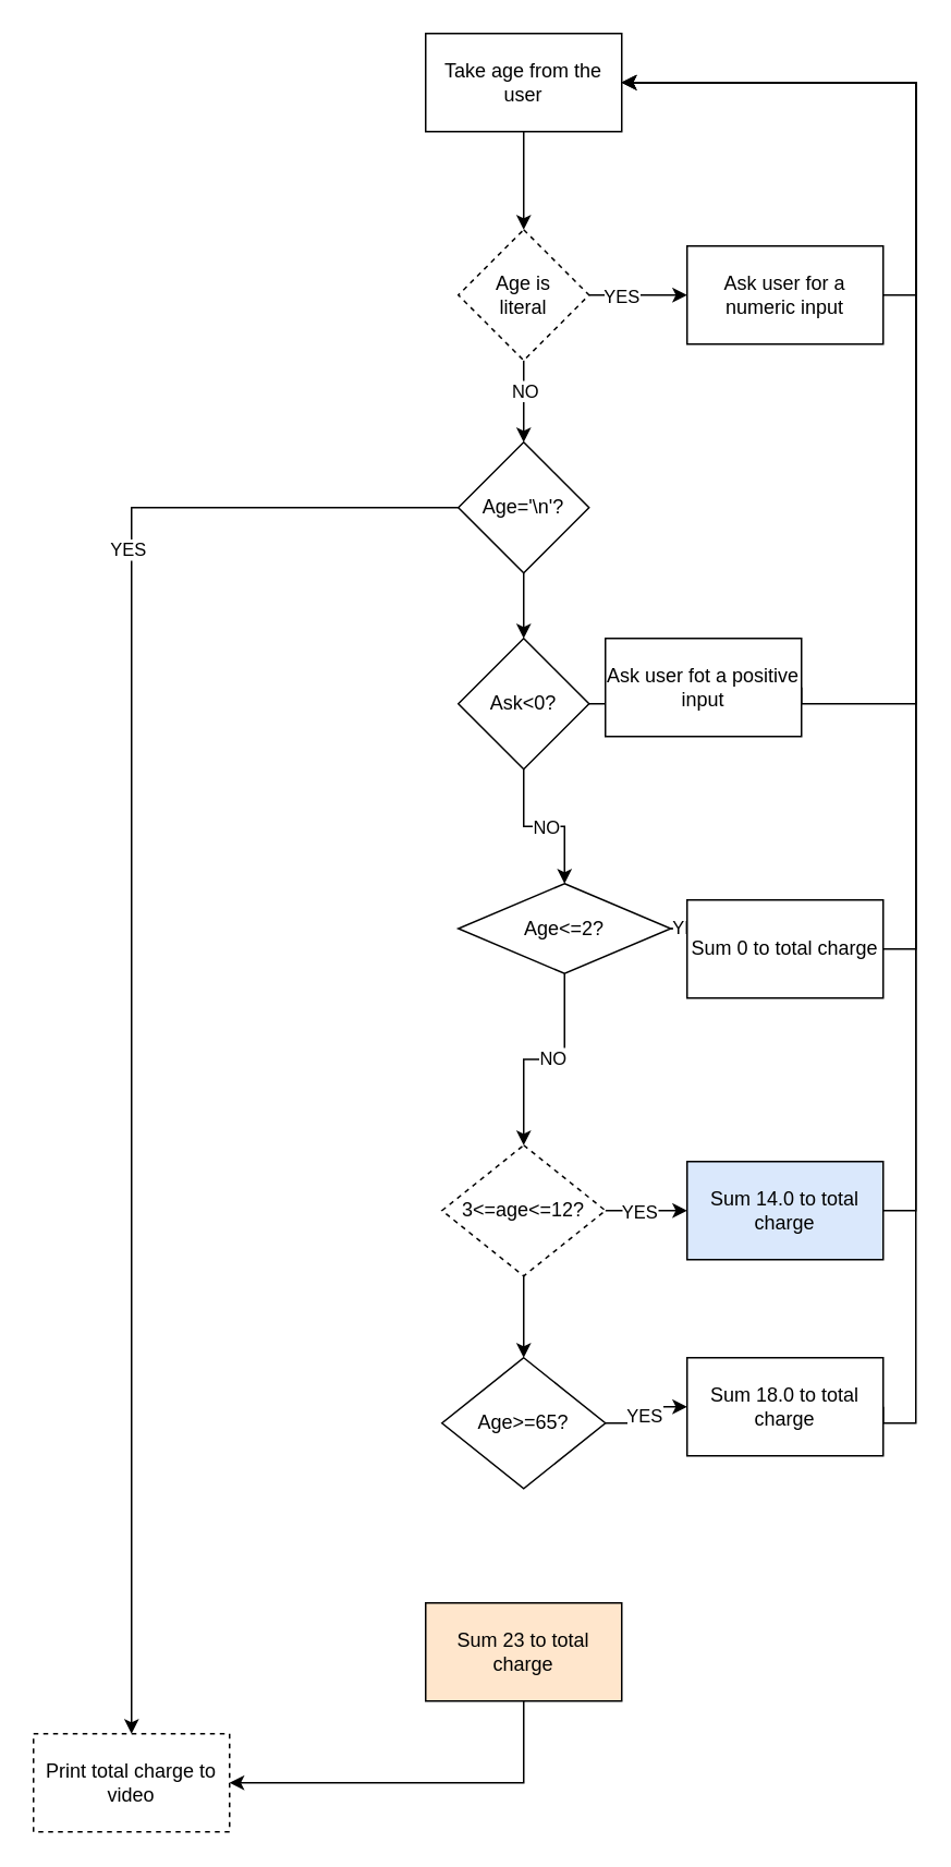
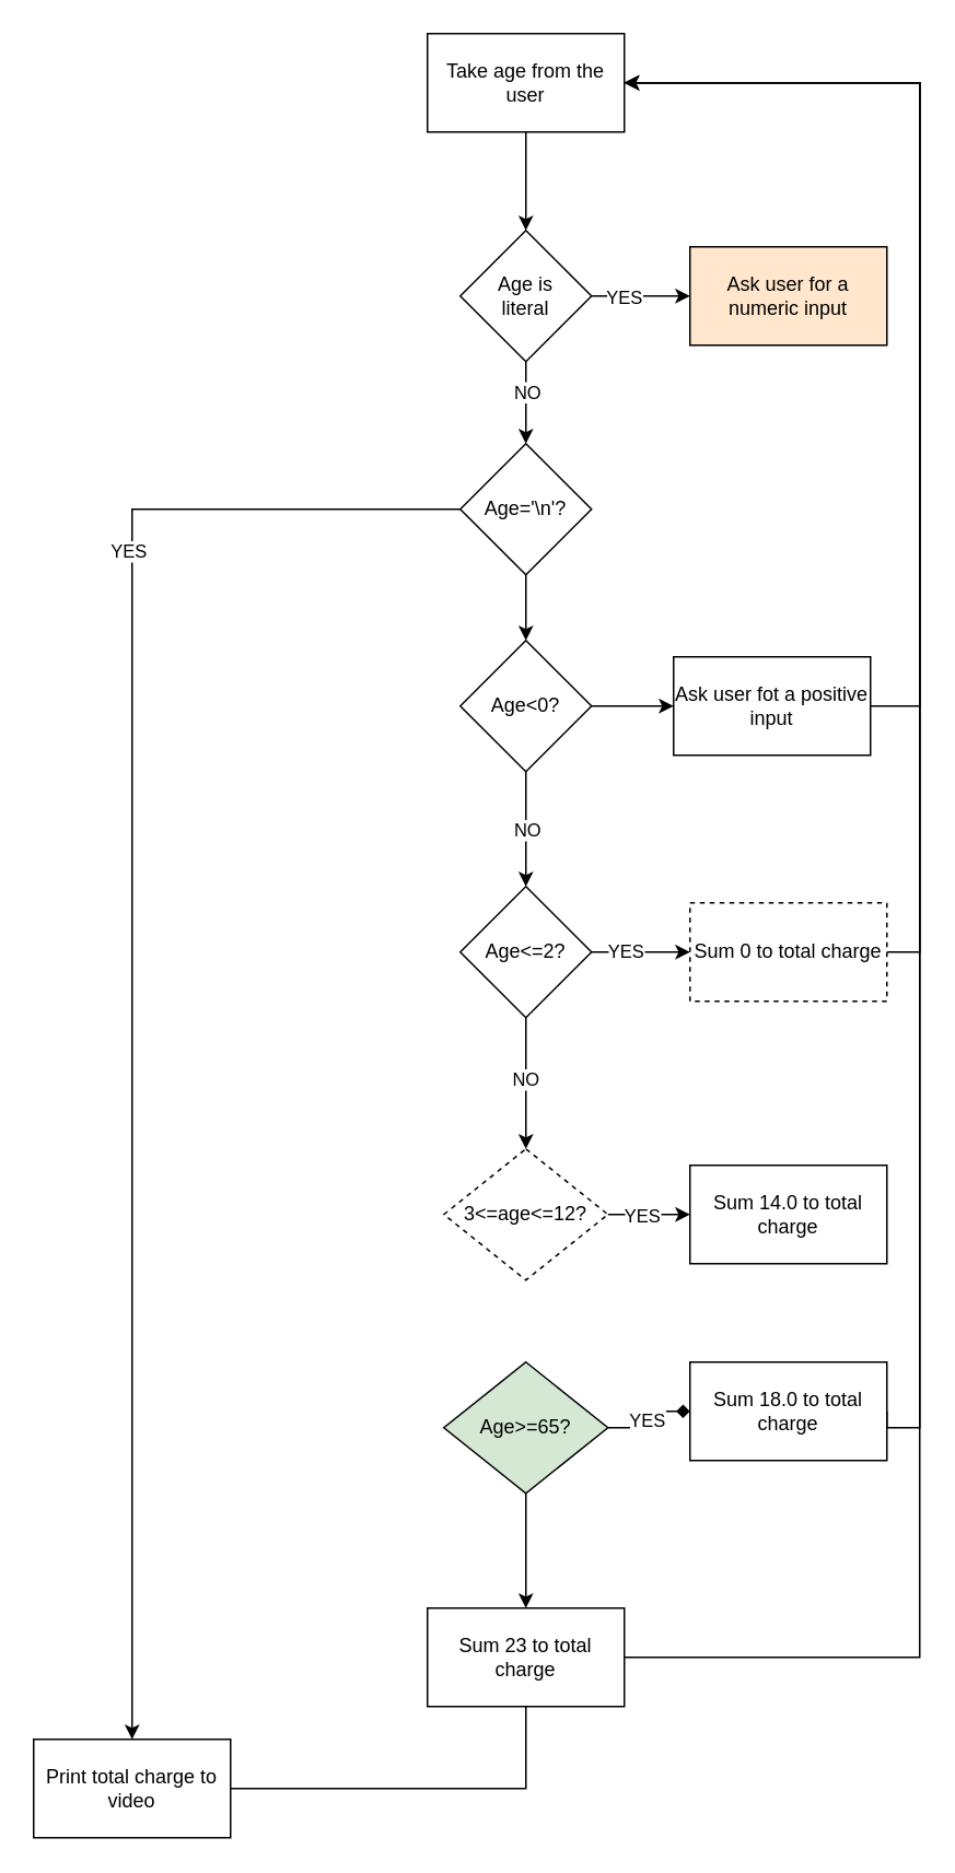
- <mxCell id="8" value="Age is&lt;div&gt;literal&lt;/div&gt;" style="rhombus;whiteSpace=wrap;html=1;rounded=0;dashed=1;" vertex="1" parent="1"><mxGeometry x="280" y="140" width="80" height="80" as="geometry" /></mxCell>
+ <mxCell id="8" value="Age is&lt;div&gt;literal&lt;/div&gt;" style="rhombus;whiteSpace=wrap;html=1;rounded=0;" vertex="1" parent="1"><mxGeometry x="280" y="140" width="80" height="80" as="geometry" /></mxCell>
- <mxCell id="10" value="Ask user for a numeric input" style="whiteSpace=wrap;html=1;rounded=0;" vertex="1" parent="1"><mxGeometry x="420" y="150" width="120" height="60" as="geometry" /></mxCell>
+ <mxCell id="10" value="Ask user for a numeric input" style="whiteSpace=wrap;html=1;rounded=0;fillColor=#ffe6cc;" vertex="1" parent="1"><mxGeometry x="420" y="150" width="120" height="60" as="geometry" /></mxCell>
- <mxCell id="9" style="edgeStyle=orthogonalEdgeStyle;rounded=0;orthogonalLoop=1;jettySize=auto;html=1;exitX=1;exitY=0.5;exitDx=0;exitDy=0;entryX=1;entryY=0.5;entryDx=0;entryDy=0;" edge="1" parent="1" source="10" target="3"><mxGeometry relative="1" as="geometry" /></mxCell>
- <mxCell id="34" value="Ask user fot a positive input" style="whiteSpace=wrap;html=1;rounded=0;" vertex="1" parent="1"><mxGeometry x="370" y="390" width="120" height="60" as="geometry" /></mxCell>
+ <mxCell id="34" value="Ask user fot a positive input" style="whiteSpace=wrap;html=1;rounded=0;" vertex="1" parent="1"><mxGeometry x="410" y="400" width="120" height="60" as="geometry" /></mxCell>
- <mxCell id="32" value="Ask&amp;lt;0?" style="rhombus;whiteSpace=wrap;html=1;rounded=0;" vertex="1" parent="1"><mxGeometry x="280" y="390" width="80" height="80" as="geometry" /></mxCell>
+ <mxCell id="32" value="Age&amp;lt;0?" style="rhombus;whiteSpace=wrap;html=1;rounded=0;" vertex="1" parent="1"><mxGeometry x="280" y="390" width="80" height="80" as="geometry" /></mxCell>
- <mxCell id="20" value="Age&amp;lt;=2?" style="rhombus;whiteSpace=wrap;html=1;rounded=0;" vertex="1" parent="1"><mxGeometry x="280" y="540" width="130" height="55" as="geometry" /></mxCell>
+ <mxCell id="20" value="Age&amp;lt;=2?" style="rhombus;whiteSpace=wrap;html=1;rounded=0;" vertex="1" parent="1"><mxGeometry x="280" y="540" width="80" height="80" as="geometry" /></mxCell>
- <mxCell id="22" value="Sum 0 to total charge" style="whiteSpace=wrap;html=1;rounded=0;" vertex="1" parent="1"><mxGeometry x="420" y="550" width="120" height="60" as="geometry" /></mxCell>
+ <mxCell id="22" value="Sum 0 to total charge" style="whiteSpace=wrap;html=1;rounded=0;dashed=1;" vertex="1" parent="1"><mxGeometry x="420" y="550" width="120" height="60" as="geometry" /></mxCell>
- <mxCell id="28" value="Sum 14.0 to total charge" style="whiteSpace=wrap;html=1;rounded=0;fillColor=#dae8fc;" vertex="1" parent="1"><mxGeometry x="420" y="710" width="120" height="60" as="geometry" /></mxCell>
+ <mxCell id="28" value="Sum 14.0 to total charge" style="whiteSpace=wrap;html=1;rounded=0;" vertex="1" parent="1"><mxGeometry x="420" y="710" width="120" height="60" as="geometry" /></mxCell>
- <mxCell id="27" style="edgeStyle=orthogonalEdgeStyle;rounded=0;orthogonalLoop=1;jettySize=auto;html=1;exitX=1;exitY=0.5;exitDx=0;exitDy=0;entryX=1;entryY=0.5;entryDx=0;entryDy=0;" edge="1" parent="1" source="28" target="3"><mxGeometry relative="1" as="geometry" /></mxCell>
- <mxCell id="25" value="" style="edgeStyle=orthogonalEdgeStyle;rounded=0;orthogonalLoop=1;jettySize=auto;html=1;" edge="1" parent="1" source="26" target="38"><mxGeometry relative="1" as="geometry" /></mxCell>
- <mxCell id="35" value="" style="edgeStyle=orthogonalEdgeStyle;rounded=0;orthogonalLoop=1;jettySize=auto;html=1;" edge="1" parent="1" source="38" target="40"><mxGeometry relative="1" as="geometry" /></mxCell>
+ <mxCell id="35" value="" style="edgeStyle=orthogonalEdgeStyle;rounded=0;orthogonalLoop=1;jettySize=auto;html=1;endArrow=diamond;" edge="1" parent="1" source="38" target="40"><mxGeometry relative="1" as="geometry" /></mxCell>
- <mxCell id="38" value="Age&amp;gt;=65?" style="rhombus;whiteSpace=wrap;html=1;rounded=0;" vertex="1" parent="1"><mxGeometry x="270" y="830" width="100" height="80" as="geometry" /></mxCell>
+ <mxCell id="38" value="Age&amp;gt;=65?" style="rhombus;whiteSpace=wrap;html=1;rounded=0;fillColor=#d5e8d4;" vertex="1" parent="1"><mxGeometry x="270" y="830" width="100" height="80" as="geometry" /></mxCell>
+ <mxCell id="37" value="" style="edgeStyle=orthogonalEdgeStyle;rounded=0;orthogonalLoop=1;jettySize=auto;html=1;" edge="1" parent="1" source="38" target="43"><mxGeometry relative="1" as="geometry" /></mxCell>
- <mxCell id="43" value="Sum 23 to total charge" style="whiteSpace=wrap;html=1;rounded=0;fillColor=#ffe6cc;" vertex="1" parent="1"><mxGeometry x="260" y="980" width="120" height="60" as="geometry" /></mxCell>
+ <mxCell id="43" value="Sum 23 to total charge" style="whiteSpace=wrap;html=1;rounded=0;" vertex="1" parent="1"><mxGeometry x="260" y="980" width="120" height="60" as="geometry" /></mxCell>
+ <mxCell id="41" style="edgeStyle=orthogonalEdgeStyle;rounded=0;orthogonalLoop=1;jettySize=auto;html=1;exitX=1;exitY=0.5;exitDx=0;exitDy=0;entryX=1;entryY=0.5;entryDx=0;entryDy=0;" edge="1" parent="1" source="43" target="3"><mxGeometry relative="1" as="geometry"><Array as="points"><mxPoint x="560" y="1010" /><mxPoint x="560" y="50" /></Array></mxGeometry></mxCell>
- <mxCell id="15" value="Print total charge to video" style="whiteSpace=wrap;html=1;rounded=0;dashed=1;" vertex="1" parent="1"><mxGeometry x="20" y="1060" width="120" height="60" as="geometry" /></mxCell>
+ <mxCell id="15" value="Print total charge to video" style="whiteSpace=wrap;html=1;rounded=0;" vertex="1" parent="1"><mxGeometry x="20" y="1060" width="120" height="60" as="geometry" /></mxCell>
- <mxCell id="42" style="edgeStyle=orthogonalEdgeStyle;rounded=0;orthogonalLoop=1;jettySize=auto;html=1;exitX=0.5;exitY=1;exitDx=0;exitDy=0;entryX=1;entryY=0.5;entryDx=0;entryDy=0;" edge="1" parent="1" source="43" target="15"><mxGeometry relative="1" as="geometry" /></mxCell>
+ <mxCell id="42" style="edgeStyle=orthogonalEdgeStyle;rounded=0;orthogonalLoop=1;jettySize=auto;html=1;exitX=0.5;exitY=1;exitDx=0;exitDy=0;entryX=1;entryY=0.5;entryDx=0;entryDy=0;endArrow=none;" edge="1" parent="1" source="43" target="15"><mxGeometry relative="1" as="geometry" /></mxCell>
